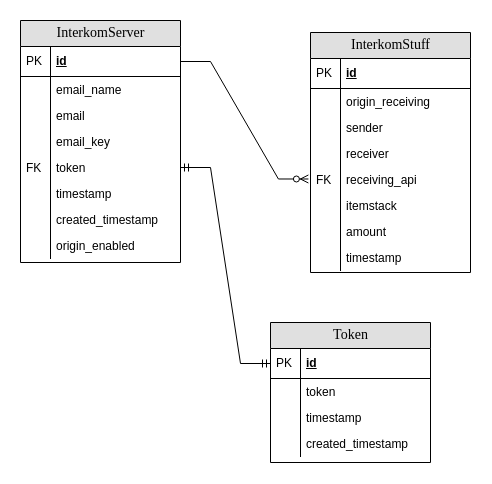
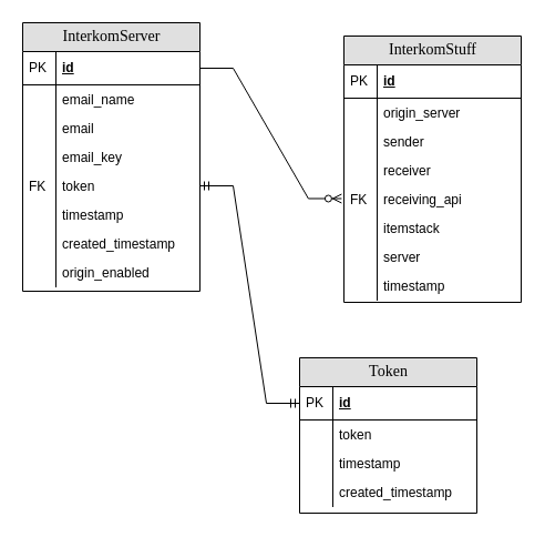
- <mxCell id="31" value="origin_receiving" style="shape=partialRectangle;top=0;left=0;right=0;bottom=0;html=1;align=left;verticalAlign=top;fillColor=none;spacingLeft=34;spacingRight=4;whiteSpace=wrap;overflow=hidden;rotatable=0;points=[[0,0.5],[1,0.5]];portConstraint=eastwest;dropTarget=0;" parent="28" vertex="1"><mxGeometry y="56" width="160" height="26" as="geometry" /></mxCell>
+ <mxCell id="31" value="origin_server" style="shape=partialRectangle;top=0;left=0;right=0;bottom=0;html=1;align=left;verticalAlign=top;fillColor=none;spacingLeft=34;spacingRight=4;whiteSpace=wrap;overflow=hidden;rotatable=0;points=[[0,0.5],[1,0.5]];portConstraint=eastwest;dropTarget=0;" parent="28" vertex="1"><mxGeometry y="56" width="160" height="26" as="geometry" /></mxCell>
- <mxCell id="41" value="&lt;div&gt;amount&lt;/div&gt;" style="shape=partialRectangle;top=0;left=0;right=0;bottom=0;html=1;align=left;verticalAlign=top;fillColor=none;spacingLeft=34;spacingRight=4;whiteSpace=wrap;overflow=hidden;rotatable=0;points=[[0,0.5],[1,0.5]];portConstraint=eastwest;dropTarget=0;" parent="28" vertex="1"><mxGeometry y="186" width="160" height="26" as="geometry" /></mxCell>
+ <mxCell id="41" value="&lt;div&gt;server&lt;/div&gt;" style="shape=partialRectangle;top=0;left=0;right=0;bottom=0;html=1;align=left;verticalAlign=top;fillColor=none;spacingLeft=34;spacingRight=4;whiteSpace=wrap;overflow=hidden;rotatable=0;points=[[0,0.5],[1,0.5]];portConstraint=eastwest;dropTarget=0;" parent="28" vertex="1"><mxGeometry y="186" width="160" height="26" as="geometry" /></mxCell>
